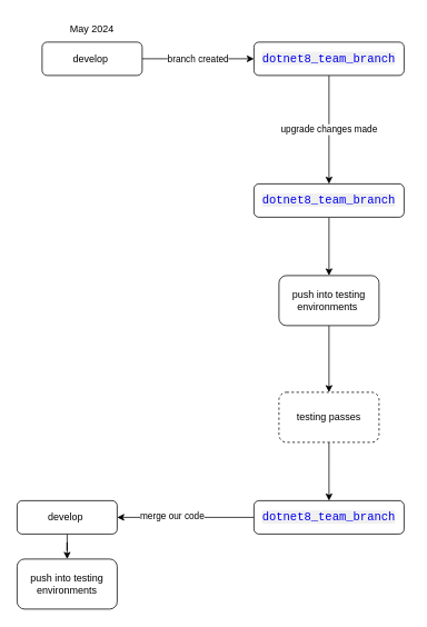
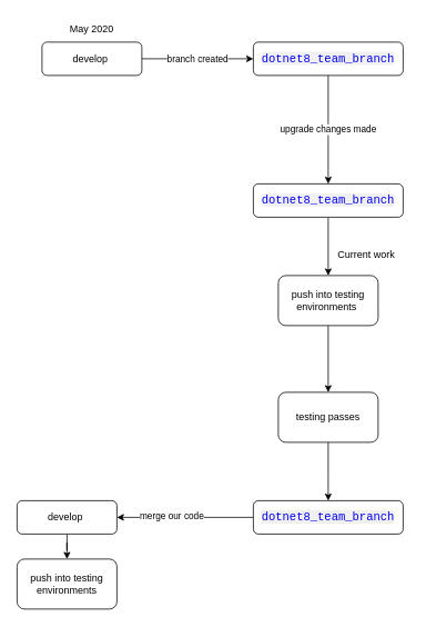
- <mxCell id="4" value="May 2024" style="text;html=1;align=center;verticalAlign=middle;whiteSpace=wrap;rounded=0;" vertex="1" parent="1"><mxGeometry x="80" y="20" width="60" height="30" as="geometry" /></mxCell>
+ <mxCell id="4" value="May 2020" style="text;html=1;align=center;verticalAlign=middle;whiteSpace=wrap;rounded=0;" vertex="1" parent="1"><mxGeometry x="80" y="20" width="60" height="30" as="geometry" /></mxCell>
+ <mxCell id="18" value="Current work" style="text;html=1;align=center;verticalAlign=middle;whiteSpace=wrap;rounded=0;" vertex="1" parent="1"><mxGeometry x="390" y="290" width="100" height="30" as="geometry" /></mxCell>
- <mxCell id="12" value="testing passes" style="whiteSpace=wrap;html=1;rounded=1;glass=0;strokeWidth=1;shadow=0;dashed=1;" vertex="1" parent="1"><mxGeometry x="334" y="470" width="120" height="60" as="geometry" /></mxCell>
+ <mxCell id="12" value="testing passes" style="whiteSpace=wrap;html=1;rounded=1;glass=0;strokeWidth=1;shadow=0;" vertex="1" parent="1"><mxGeometry x="334" y="470" width="120" height="60" as="geometry" /></mxCell>
